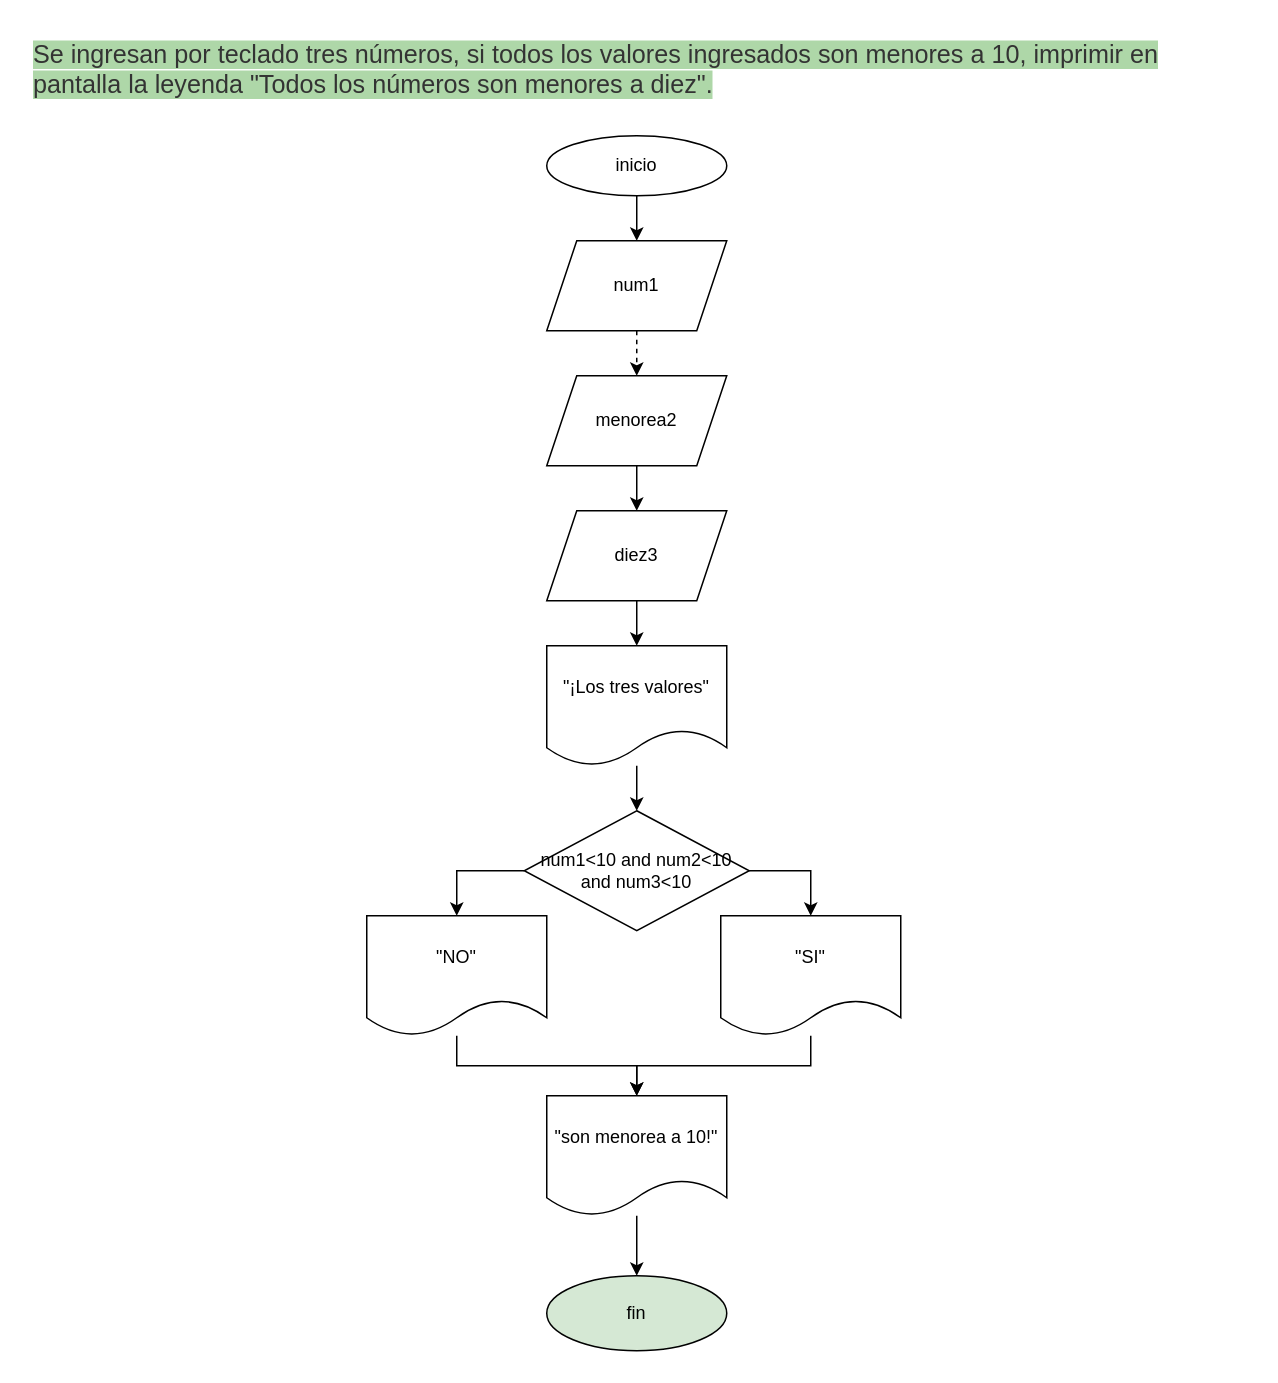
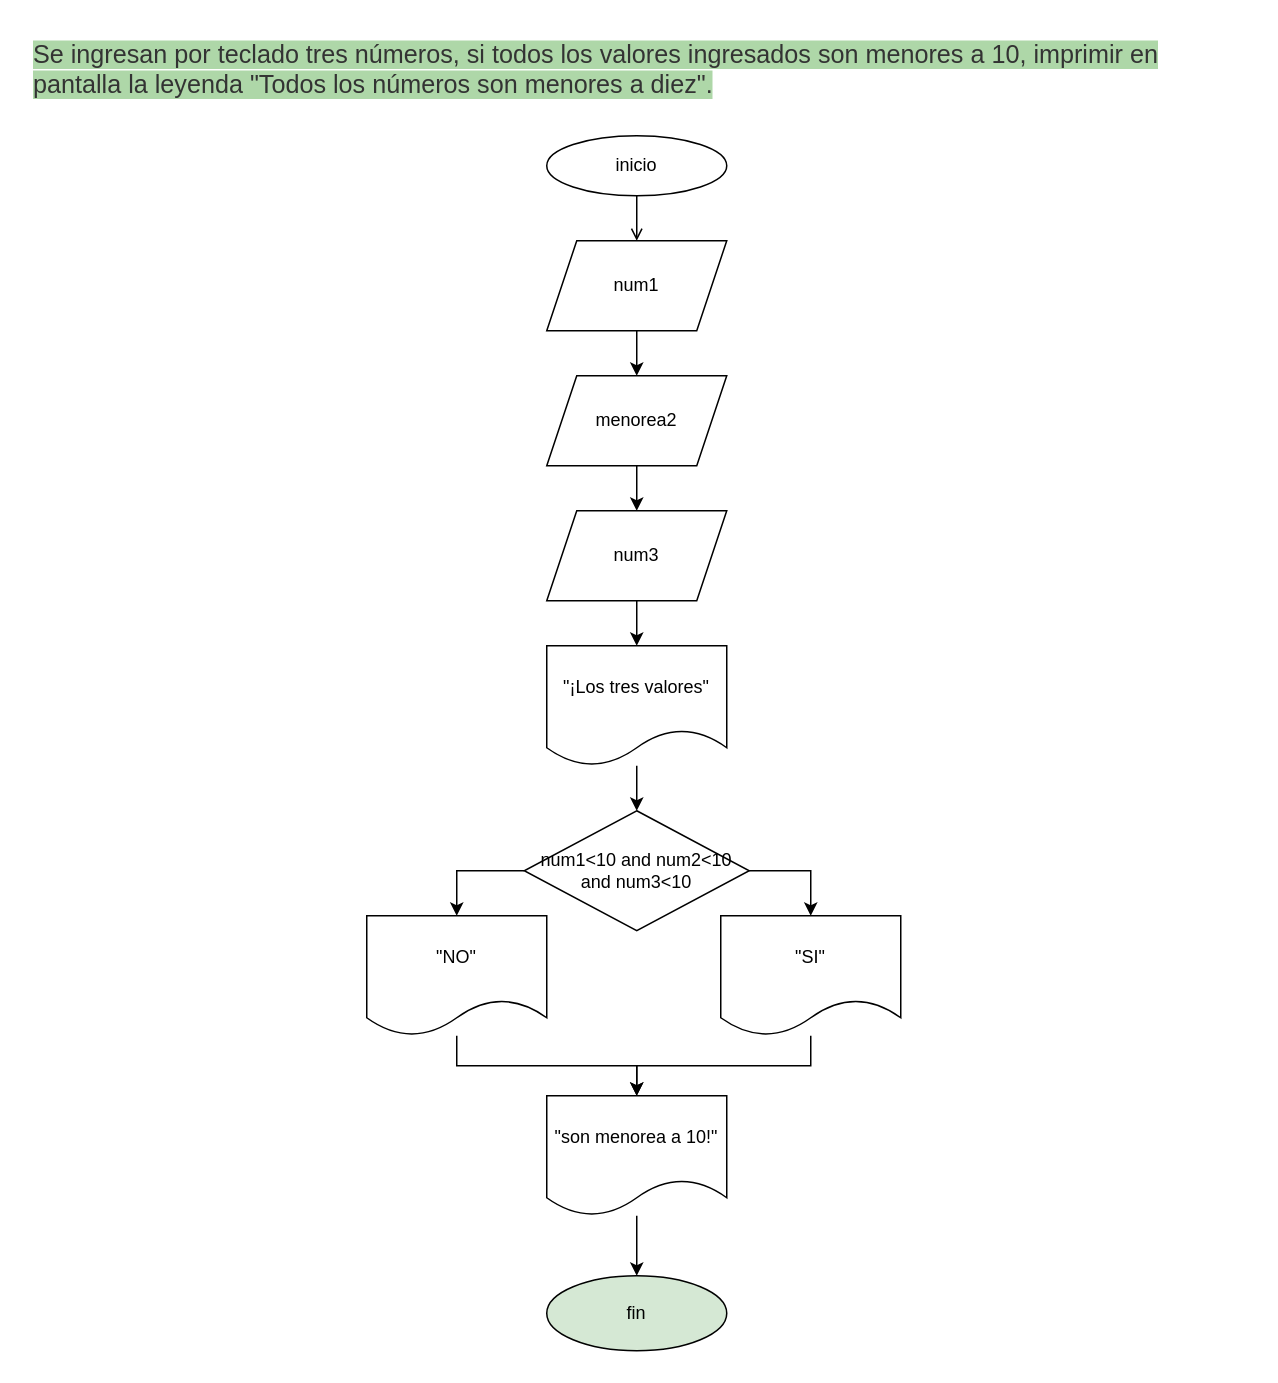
- <mxCell id="3" style="edgeStyle=orthogonalEdgeStyle;rounded=0;orthogonalLoop=1;jettySize=auto;html=1;exitX=0.5;exitY=1;exitDx=0;exitDy=0;entryX=0.5;entryY=0;entryDx=0;entryDy=0;" edge="1" parent="1" source="4" target="6"><mxGeometry relative="1" as="geometry" /></mxCell>
+ <mxCell id="3" style="edgeStyle=orthogonalEdgeStyle;rounded=0;orthogonalLoop=1;jettySize=auto;html=1;exitX=0.5;exitY=1;exitDx=0;exitDy=0;entryX=0.5;entryY=0;entryDx=0;entryDy=0;endArrow=open;" edge="1" parent="1" source="4" target="6"><mxGeometry relative="1" as="geometry" /></mxCell>
- <mxCell id="5" style="edgeStyle=orthogonalEdgeStyle;rounded=0;orthogonalLoop=1;jettySize=auto;html=1;exitX=0.5;exitY=1;exitDx=0;exitDy=0;entryX=0.5;entryY=0;entryDx=0;entryDy=0;dashed=1;" edge="1" parent="1" source="6" target="8"><mxGeometry relative="1" as="geometry" /></mxCell>
+ <mxCell id="5" style="edgeStyle=orthogonalEdgeStyle;rounded=0;orthogonalLoop=1;jettySize=auto;html=1;exitX=0.5;exitY=1;exitDx=0;exitDy=0;entryX=0.5;entryY=0;entryDx=0;entryDy=0;" edge="1" parent="1" source="6" target="8"><mxGeometry relative="1" as="geometry" /></mxCell>
- <mxCell id="10" value="diez3" style="shape=parallelogram;perimeter=parallelogramPerimeter;whiteSpace=wrap;html=1;fixedSize=1;" vertex="1" parent="1"><mxGeometry x="364" y="340" width="120" height="60" as="geometry" /></mxCell>
+ <mxCell id="10" value="num3" style="shape=parallelogram;perimeter=parallelogramPerimeter;whiteSpace=wrap;html=1;fixedSize=1;" vertex="1" parent="1"><mxGeometry x="364" y="340" width="120" height="60" as="geometry" /></mxCell>
